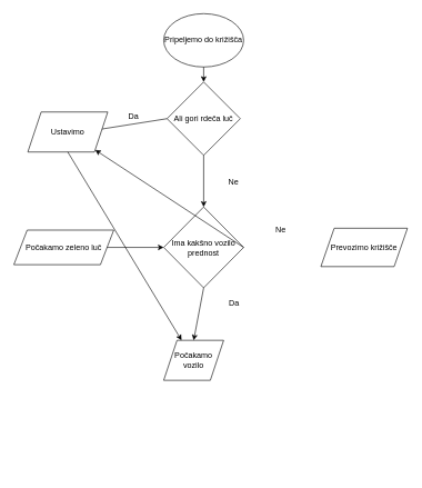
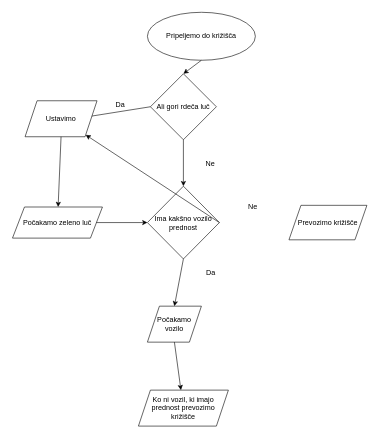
- <mxCell id="2" value="Pripeljemo do križišča" style="ellipse;whiteSpace=wrap;html=1;" vertex="1" parent="1"><mxGeometry x="245" y="20" width="120" height="80" as="geometry" /></mxCell>
+ <mxCell id="2" value="Pripeljemo do križišča" style="ellipse;whiteSpace=wrap;html=1;" vertex="1" parent="1"><mxGeometry x="245" y="20" width="180" height="80" as="geometry" /></mxCell>
- <mxCell id="19" value="" style="endArrow=classic;html=1;rounded=0;exitX=0.5;exitY=1;exitDx=0;exitDy=0;" edge="1" parent="1" source="18" target="15"><mxGeometry width="50" height="50" relative="1" as="geometry"><mxPoint x="281" y="410" as="sourcePoint" /><mxPoint x="71" y="290" as="targetPoint" /></mxGeometry></mxCell>
+ <mxCell id="19" value="" style="endArrow=classic;html=1;rounded=0;exitX=0.5;exitY=1;exitDx=0;exitDy=0;" edge="1" parent="1" source="18" target="20"><mxGeometry width="50" height="50" relative="1" as="geometry"><mxPoint x="281" y="410" as="sourcePoint" /><mxPoint x="71" y="290" as="targetPoint" /></mxGeometry></mxCell>
+ <mxCell id="16" value="" style="endArrow=classic;html=1;rounded=0;exitX=0.5;exitY=1;exitDx=0;exitDy=0;" edge="1" parent="1" source="15" target="17"><mxGeometry width="50" height="50" relative="1" as="geometry"><mxPoint x="281" y="430" as="sourcePoint" /><mxPoint x="441" y="470" as="targetPoint" /></mxGeometry></mxCell>
+ <mxCell id="17" value="Ko ni vozil, ki imajo prednost prevozimo križišče" style="shape=parallelogram;perimeter=parallelogramPerimeter;whiteSpace=wrap;html=1;fixedSize=1;" vertex="1" parent="1"><mxGeometry x="230" y="650" width="150" height="60" as="geometry" /></mxCell>
